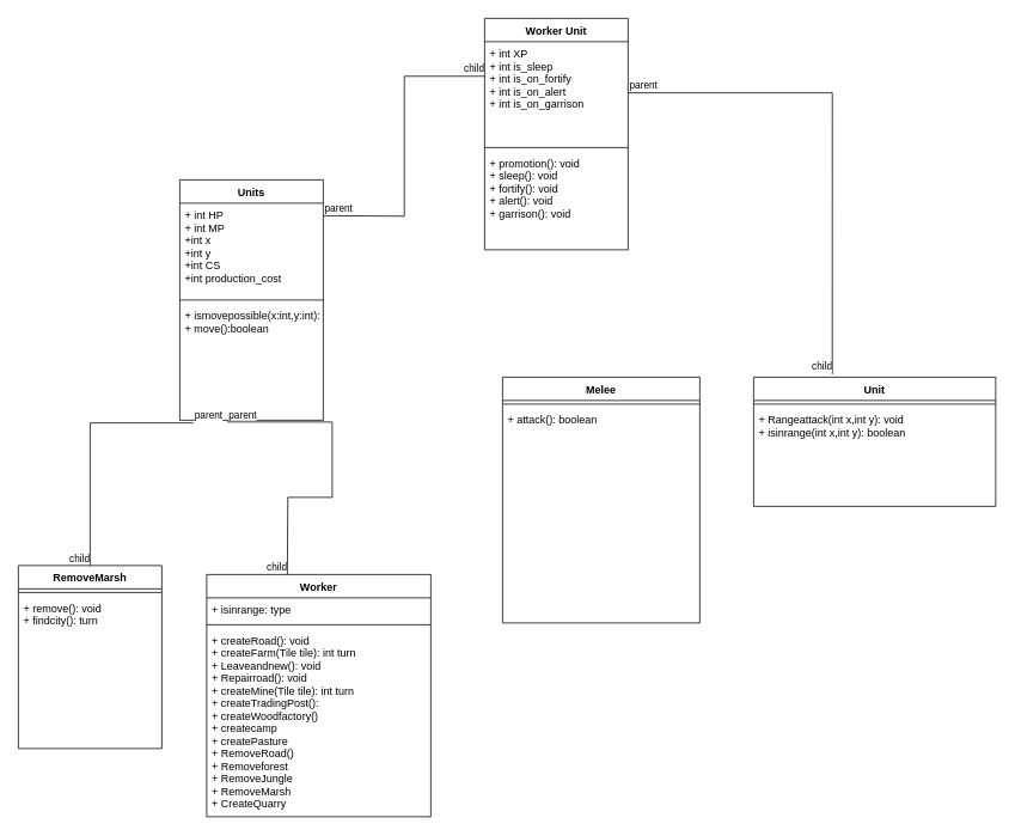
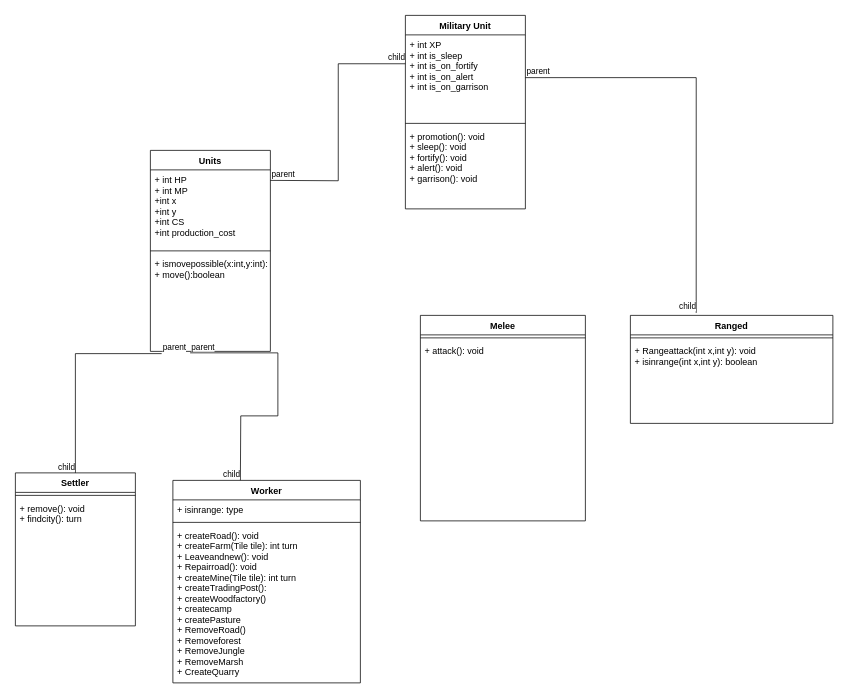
- <mxCell id="6" value="Worker Unit" style="swimlane;fontStyle=1;align=center;verticalAlign=top;childLayout=stackLayout;horizontal=1;startSize=26;horizontalStack=0;resizeParent=1;resizeParentMax=0;resizeLast=0;collapsible=1;marginBottom=0;" vertex="1" parent="1"><mxGeometry x="540" y="20" width="160" height="258" as="geometry" /></mxCell>
+ <mxCell id="6" value="Military Unit" style="swimlane;fontStyle=1;align=center;verticalAlign=top;childLayout=stackLayout;horizontal=1;startSize=26;horizontalStack=0;resizeParent=1;resizeParentMax=0;resizeLast=0;collapsible=1;marginBottom=0;" vertex="1" parent="1"><mxGeometry x="540" y="20" width="160" height="258" as="geometry" /></mxCell>
- <mxCell id="16" value="Unit" style="swimlane;fontStyle=1;align=center;verticalAlign=top;childLayout=stackLayout;horizontal=1;startSize=26;horizontalStack=0;resizeParent=1;resizeParentMax=0;resizeLast=0;collapsible=1;marginBottom=0;" vertex="1" parent="1"><mxGeometry x="840" y="420" width="270" height="144" as="geometry" /></mxCell>
+ <mxCell id="16" value="Ranged" style="swimlane;fontStyle=1;align=center;verticalAlign=top;childLayout=stackLayout;horizontal=1;startSize=26;horizontalStack=0;resizeParent=1;resizeParentMax=0;resizeLast=0;collapsible=1;marginBottom=0;" vertex="1" parent="1"><mxGeometry x="840" y="420" width="270" height="144" as="geometry" /></mxCell>
- <mxCell id="15" value="+ attack(): boolean" style="text;strokeColor=none;fillColor=none;align=left;verticalAlign=top;spacingLeft=4;spacingRight=4;overflow=hidden;rotatable=0;points=[[0,0.5],[1,0.5]];portConstraint=eastwest;" vertex="1" parent="13"><mxGeometry y="34" width="220" height="240" as="geometry" /></mxCell>
+ <mxCell id="15" value="+ attack(): void" style="text;strokeColor=none;fillColor=none;align=left;verticalAlign=top;spacingLeft=4;spacingRight=4;overflow=hidden;rotatable=0;points=[[0,0.5],[1,0.5]];portConstraint=eastwest;" vertex="1" parent="13"><mxGeometry y="34" width="220" height="240" as="geometry" /></mxCell>
- <mxCell id="28" value="RemoveMarsh" style="swimlane;fontStyle=1;align=center;verticalAlign=top;childLayout=stackLayout;horizontal=1;startSize=26;horizontalStack=0;resizeParent=1;resizeParentMax=0;resizeLast=0;collapsible=1;marginBottom=0;" vertex="1" parent="1"><mxGeometry x="20" y="630" width="160" height="204" as="geometry" /></mxCell>
+ <mxCell id="28" value="Settler" style="swimlane;fontStyle=1;align=center;verticalAlign=top;childLayout=stackLayout;horizontal=1;startSize=26;horizontalStack=0;resizeParent=1;resizeParentMax=0;resizeLast=0;collapsible=1;marginBottom=0;" vertex="1" parent="1"><mxGeometry x="20" y="630" width="160" height="204" as="geometry" /></mxCell>
